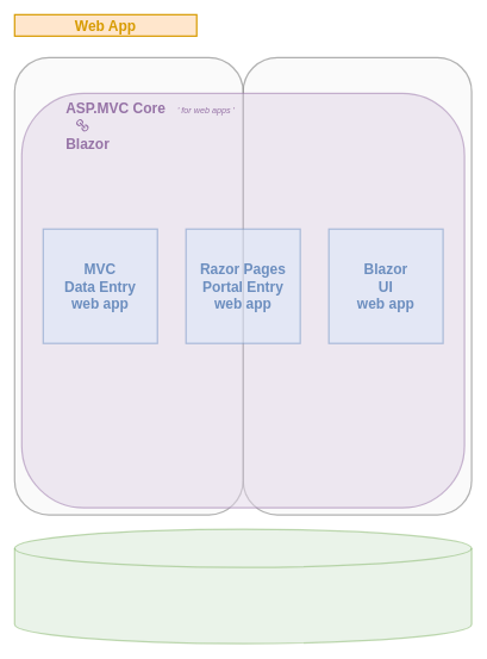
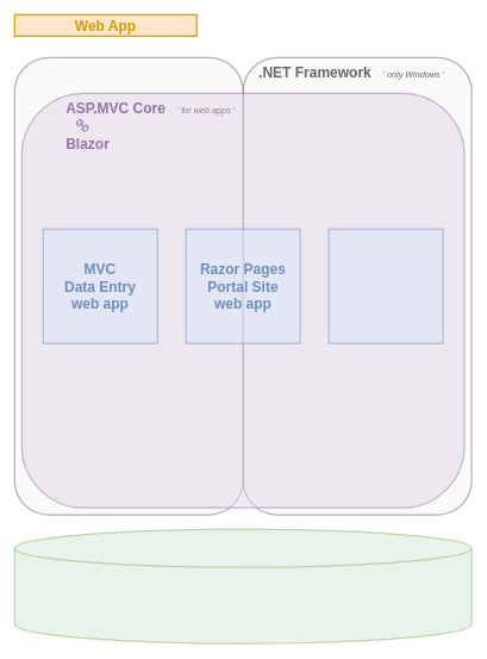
+ <mxCell id="5" value=".NET Framework&amp;nbsp; &amp;nbsp;&lt;span style=&quot;font-weight: 400&quot;&gt;&lt;i&gt;&lt;font style=&quot;font-size: 12px&quot;&gt;' only Windows '&lt;/font&gt;&lt;/i&gt;&lt;/span&gt;" style="text;html=1;strokeColor=none;fillColor=none;align=left;verticalAlign=middle;whiteSpace=wrap;rounded=0;fontSize=20;fontColor=#666666;opacity=50;fontStyle=1" vertex="1" parent="1"><mxGeometry x="360" y="80" width="280" height="40" as="geometry" /></mxCell>
- <mxCell id="16" value="Razor Pages&lt;br&gt;Portal Entry&lt;br&gt;web app" style="text;html=1;strokeColor=none;fillColor=none;align=center;verticalAlign=middle;whiteSpace=wrap;rounded=0;fontSize=20;fontColor=#6C8EBF;opacity=50;fontStyle=1" vertex="1" parent="1"><mxGeometry x="260" y="320" width="160" height="160" as="geometry" /></mxCell>
+ <mxCell id="16" value="Razor Pages&lt;br&gt;Portal Site&lt;br&gt;web app" style="text;html=1;strokeColor=none;fillColor=none;align=center;verticalAlign=middle;whiteSpace=wrap;rounded=0;fontSize=20;fontColor=#6C8EBF;opacity=50;fontStyle=1" vertex="1" parent="1"><mxGeometry x="260" y="320" width="160" height="160" as="geometry" /></mxCell>
- <mxCell id="14" value="Blazor&lt;br&gt;UI&lt;br&gt;web app" style="text;html=1;strokeColor=none;fillColor=none;align=center;verticalAlign=middle;whiteSpace=wrap;rounded=0;fontSize=20;fontColor=#6C8EBF;opacity=50;fontStyle=1" vertex="1" parent="1"><mxGeometry x="460" y="320" width="160" height="160" as="geometry" /></mxCell>
